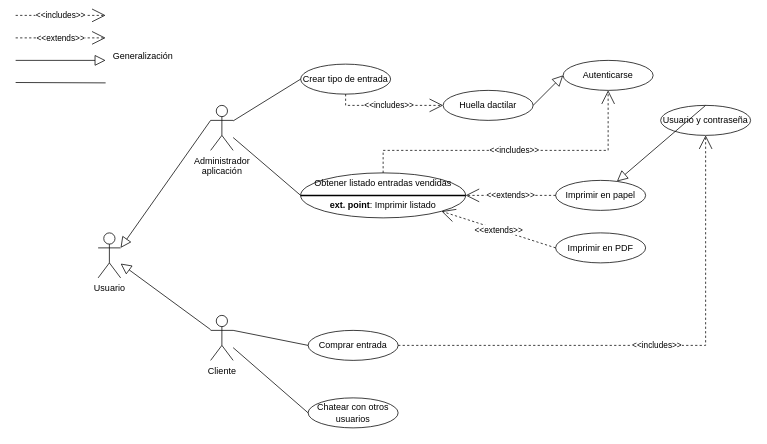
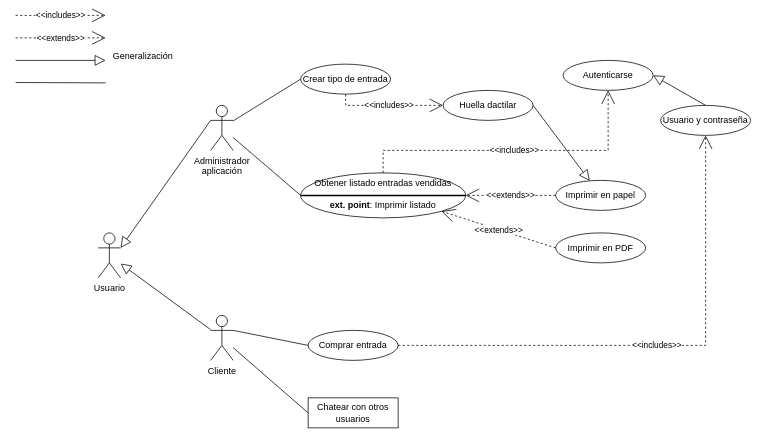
- <mxCell id="16" value="" style="endArrow=block;endFill=0;endSize=12;html=1;rounded=0;entryX=0;entryY=0.5;entryDx=0;entryDy=0;exitX=1;exitY=0.5;exitDx=0;exitDy=0;" edge="1" parent="1" source="14" target="12"><mxGeometry width="160" relative="1" as="geometry"><mxPoint x="690" y="180" as="sourcePoint" /><mxPoint x="770" y="135" as="targetPoint" /></mxGeometry></mxCell>
+ <mxCell id="16" value="" style="endArrow=block;endFill=0;endSize=12;html=1;rounded=0;exitX=1;exitY=0.5;exitDx=0;exitDy=0;" edge="1" parent="1" source="14" target="22"><mxGeometry width="160" relative="1" as="geometry"><mxPoint x="690" y="180" as="sourcePoint" /><mxPoint x="770" y="135" as="targetPoint" /></mxGeometry></mxCell>
- <mxCell id="15" value="" style="endArrow=block;endFill=0;endSize=12;html=1;rounded=0;exitX=0.5;exitY=0;exitDx=0;exitDy=0;" edge="1" parent="1" source="13" target="22"><mxGeometry width="160" relative="1" as="geometry"><mxPoint x="30" y="90" as="sourcePoint" /><mxPoint x="150" y="90" as="targetPoint" /></mxGeometry></mxCell>
+ <mxCell id="15" value="" style="endArrow=block;endFill=0;endSize=12;html=1;rounded=0;entryX=1;entryY=0.5;entryDx=0;entryDy=0;exitX=0.5;exitY=0;exitDx=0;exitDy=0;" edge="1" parent="1" source="13" target="12"><mxGeometry width="160" relative="1" as="geometry"><mxPoint x="30" y="90" as="sourcePoint" /><mxPoint x="150" y="90" as="targetPoint" /></mxGeometry></mxCell>
- <mxCell id="27" value="Chatear con otros usuarios" style="ellipse;whiteSpace=wrap;html=1;" vertex="1" parent="1"><mxGeometry x="410" y="530" width="120" height="40" as="geometry" /></mxCell>
+ <mxCell id="27" value="Chatear con otros usuarios" style="whiteSpace=wrap;html=1;rounded=0;" vertex="1" parent="1"><mxGeometry x="410" y="530" width="120" height="40" as="geometry" /></mxCell>
